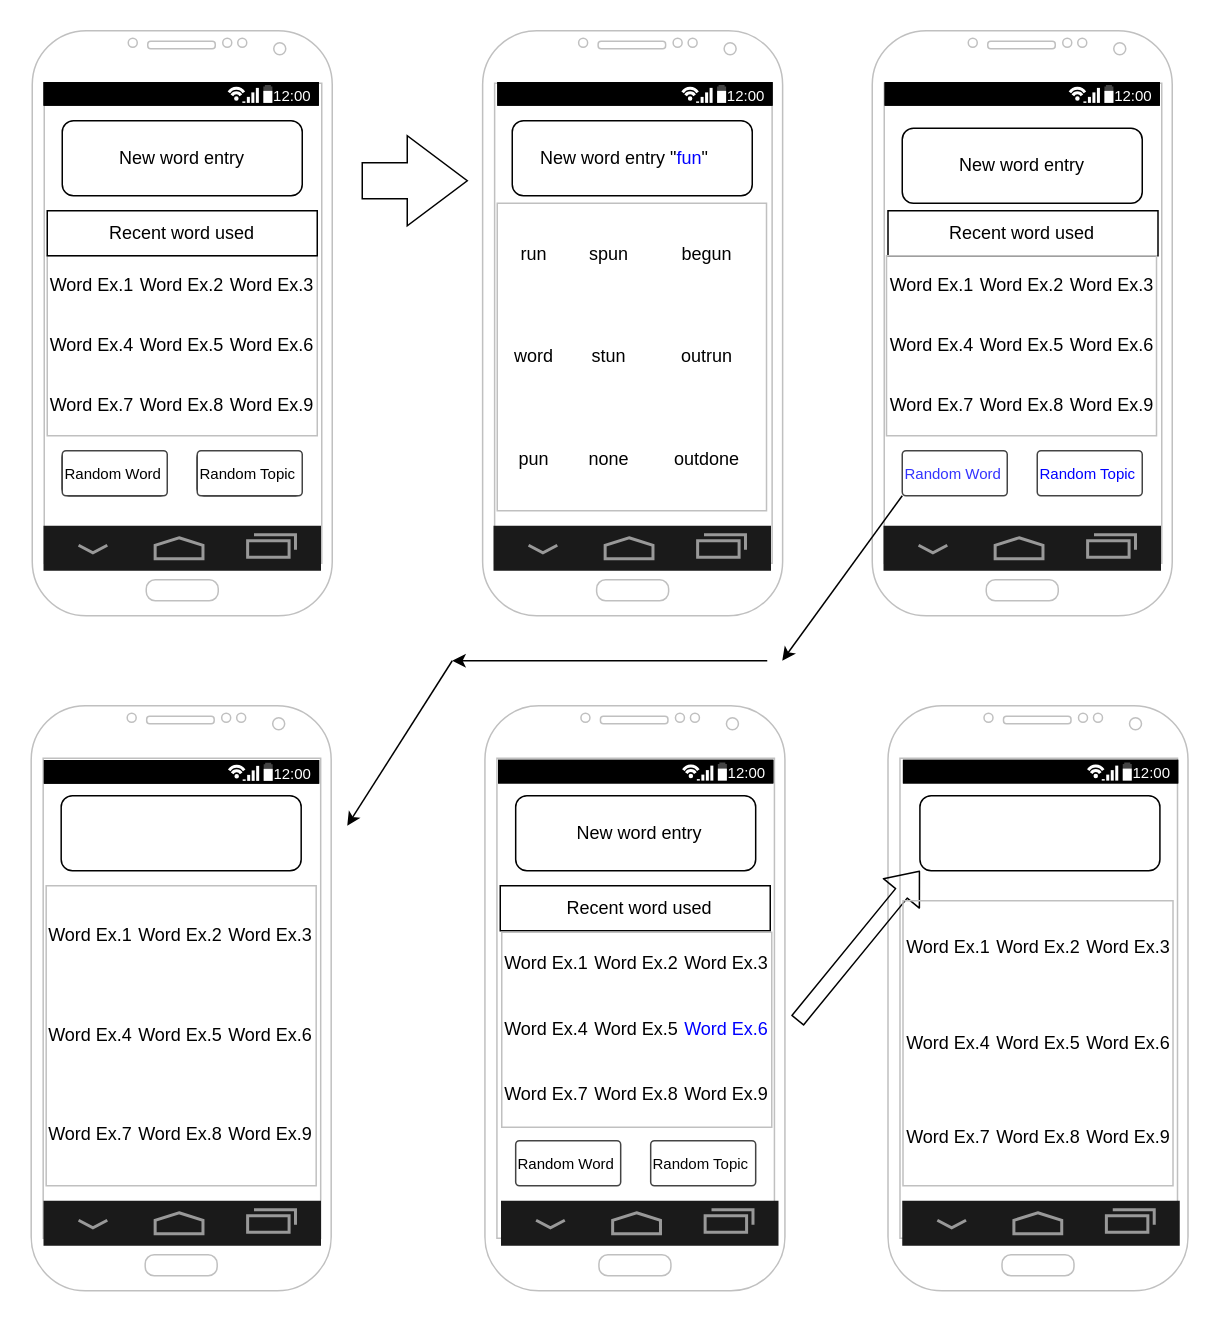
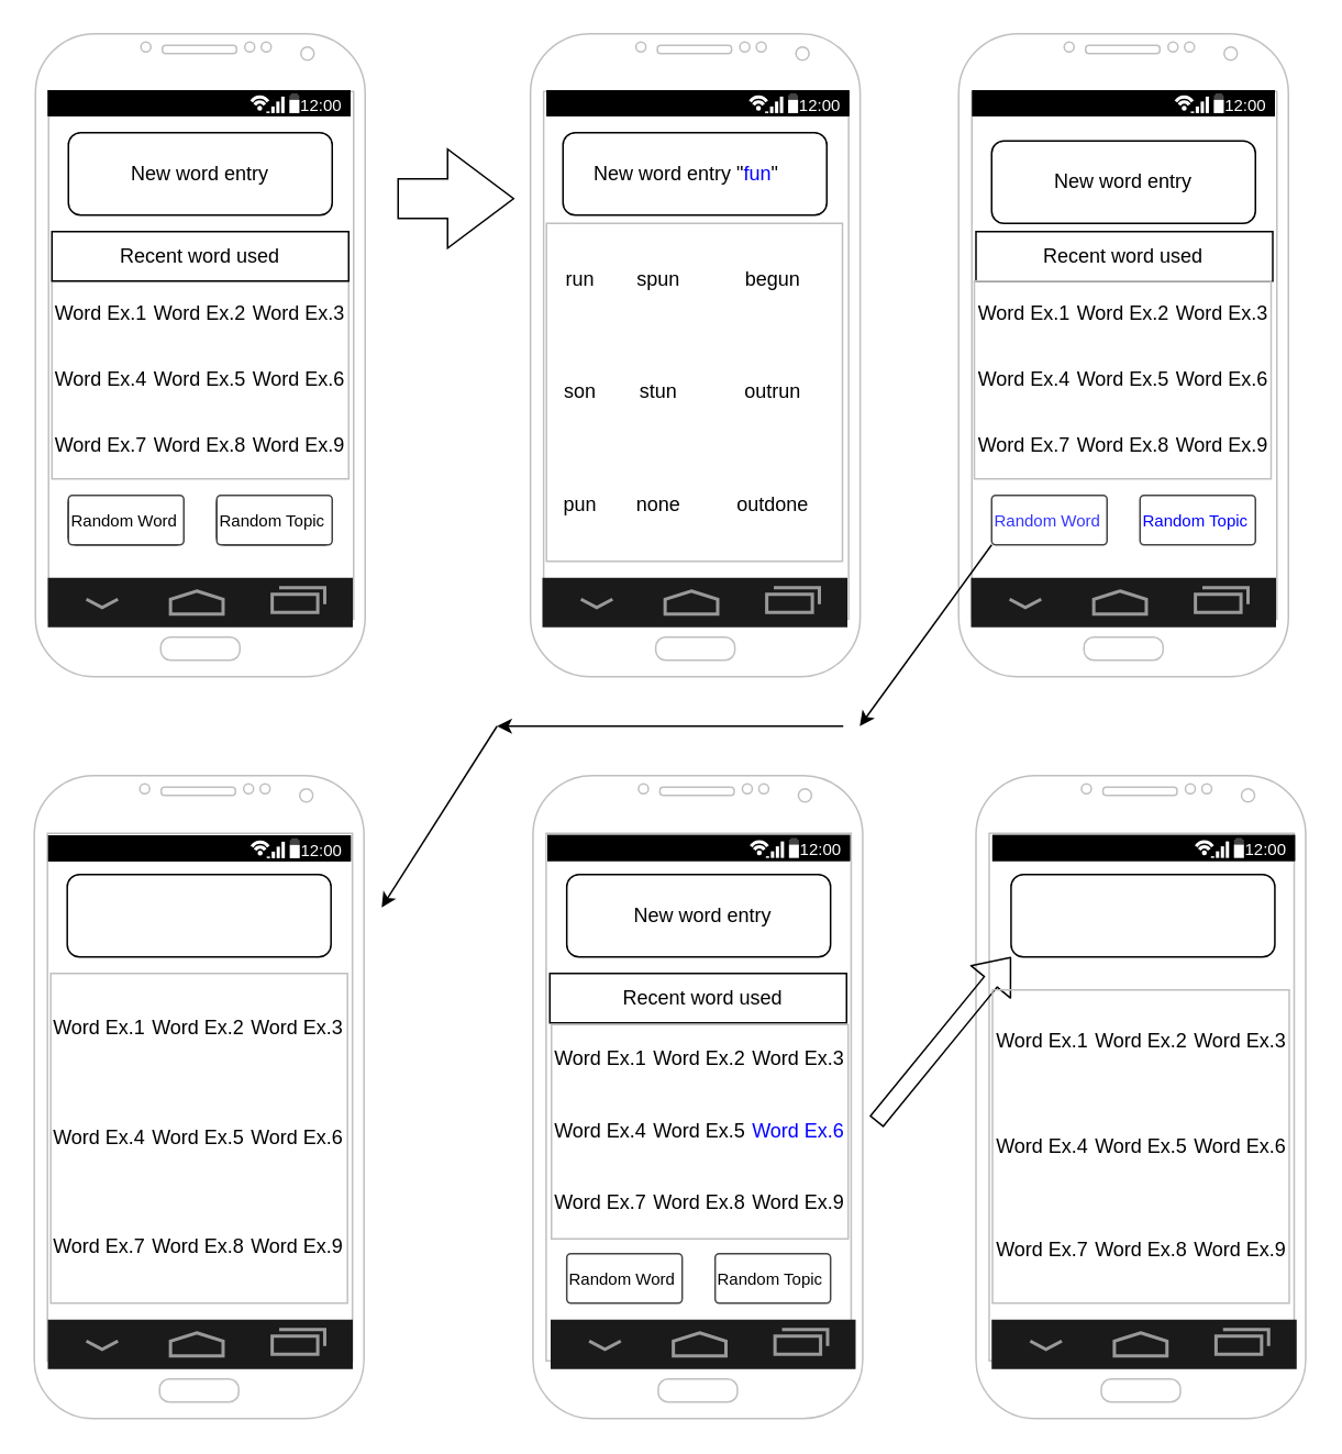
- <mxCell id="11" value="&lt;table border=&quot;0&quot; width=&quot;100%&quot; style=&quot;width: 100% ; height: 100% ; border-collapse: collapse&quot;&gt;&lt;tbody&gt;&lt;tr&gt;&lt;td align=&quot;center&quot;&gt;run&lt;/td&gt;&lt;td align=&quot;center&quot;&gt;spun&lt;/td&gt;&lt;td align=&quot;center&quot;&gt;begun&lt;/td&gt;&lt;/tr&gt;&lt;tr&gt;&lt;td align=&quot;center&quot;&gt;word&lt;/td&gt;&lt;td align=&quot;center&quot;&gt;stun&lt;/td&gt;&lt;td align=&quot;center&quot;&gt;outrun&lt;/td&gt;&lt;/tr&gt;&lt;tr&gt;&lt;td align=&quot;center&quot;&gt;pun&lt;/td&gt;&lt;td align=&quot;center&quot;&gt;none&lt;/td&gt;&lt;td align=&quot;center&quot;&gt;outdone&lt;/td&gt;&lt;/tr&gt;&lt;/tbody&gt;&lt;/table&gt;" style="text;html=1;strokeColor=#c0c0c0;fillColor=none;overflow=fill;" vertex="1" parent="1"><mxGeometry x="331" y="135" width="179.5" height="205" as="geometry" /></mxCell>
+ <mxCell id="11" value="&lt;table border=&quot;0&quot; width=&quot;100%&quot; style=&quot;width: 100% ; height: 100% ; border-collapse: collapse&quot;&gt;&lt;tbody&gt;&lt;tr&gt;&lt;td align=&quot;center&quot;&gt;run&lt;/td&gt;&lt;td align=&quot;center&quot;&gt;spun&lt;/td&gt;&lt;td align=&quot;center&quot;&gt;begun&lt;/td&gt;&lt;/tr&gt;&lt;tr&gt;&lt;td align=&quot;center&quot;&gt;son&lt;/td&gt;&lt;td align=&quot;center&quot;&gt;stun&lt;/td&gt;&lt;td align=&quot;center&quot;&gt;outrun&lt;/td&gt;&lt;/tr&gt;&lt;tr&gt;&lt;td align=&quot;center&quot;&gt;pun&lt;/td&gt;&lt;td align=&quot;center&quot;&gt;none&lt;/td&gt;&lt;td align=&quot;center&quot;&gt;outdone&lt;/td&gt;&lt;/tr&gt;&lt;/tbody&gt;&lt;/table&gt;" style="text;html=1;strokeColor=#c0c0c0;fillColor=none;overflow=fill;" vertex="1" parent="1"><mxGeometry x="331" y="135" width="179.5" height="205" as="geometry" /></mxCell>
